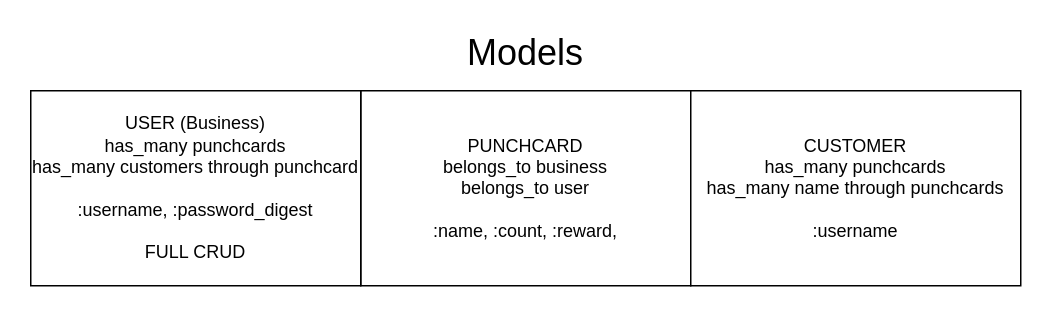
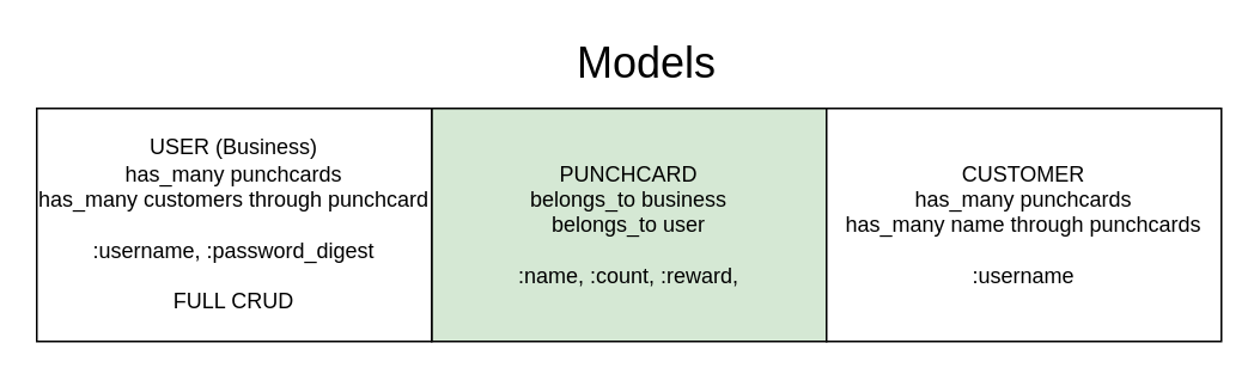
- <mxCell id="5" value="&lt;font color=&quot;#000000&quot; style=&quot;font-size: 24px;&quot;&gt;Models&lt;/font&gt;" style="text;html=1;align=center;verticalAlign=middle;whiteSpace=wrap;rounded=0;" parent="1" vertex="1"><mxGeometry x="320" y="20" width="60" height="30" as="geometry" /></mxCell>
+ <mxCell id="5" value="&lt;font color=&quot;#000000&quot; style=&quot;font-size: 24px;&quot;&gt;Models&lt;/font&gt;" style="text;html=1;align=center;verticalAlign=middle;whiteSpace=wrap;rounded=0;" parent="1" vertex="1"><mxGeometry x="330" y="20" width="60" height="30" as="geometry" /></mxCell>
- <mxCell id="2" value="PUNCHCARD&lt;br&gt;belongs_to business&lt;br&gt;belongs_to user&lt;br&gt;&lt;br&gt;:name, :count, :reward," style="rounded=0;whiteSpace=wrap;html=1;" parent="1" vertex="1"><mxGeometry x="240" y="60" width="220" height="130" as="geometry" /></mxCell>
+ <mxCell id="2" value="PUNCHCARD&lt;br&gt;belongs_to business&lt;br&gt;belongs_to user&lt;br&gt;&lt;br&gt;:name, :count, :reward," style="rounded=0;whiteSpace=wrap;html=1;fillColor=#d5e8d4;" parent="1" vertex="1"><mxGeometry x="240" y="60" width="220" height="130" as="geometry" /></mxCell>
